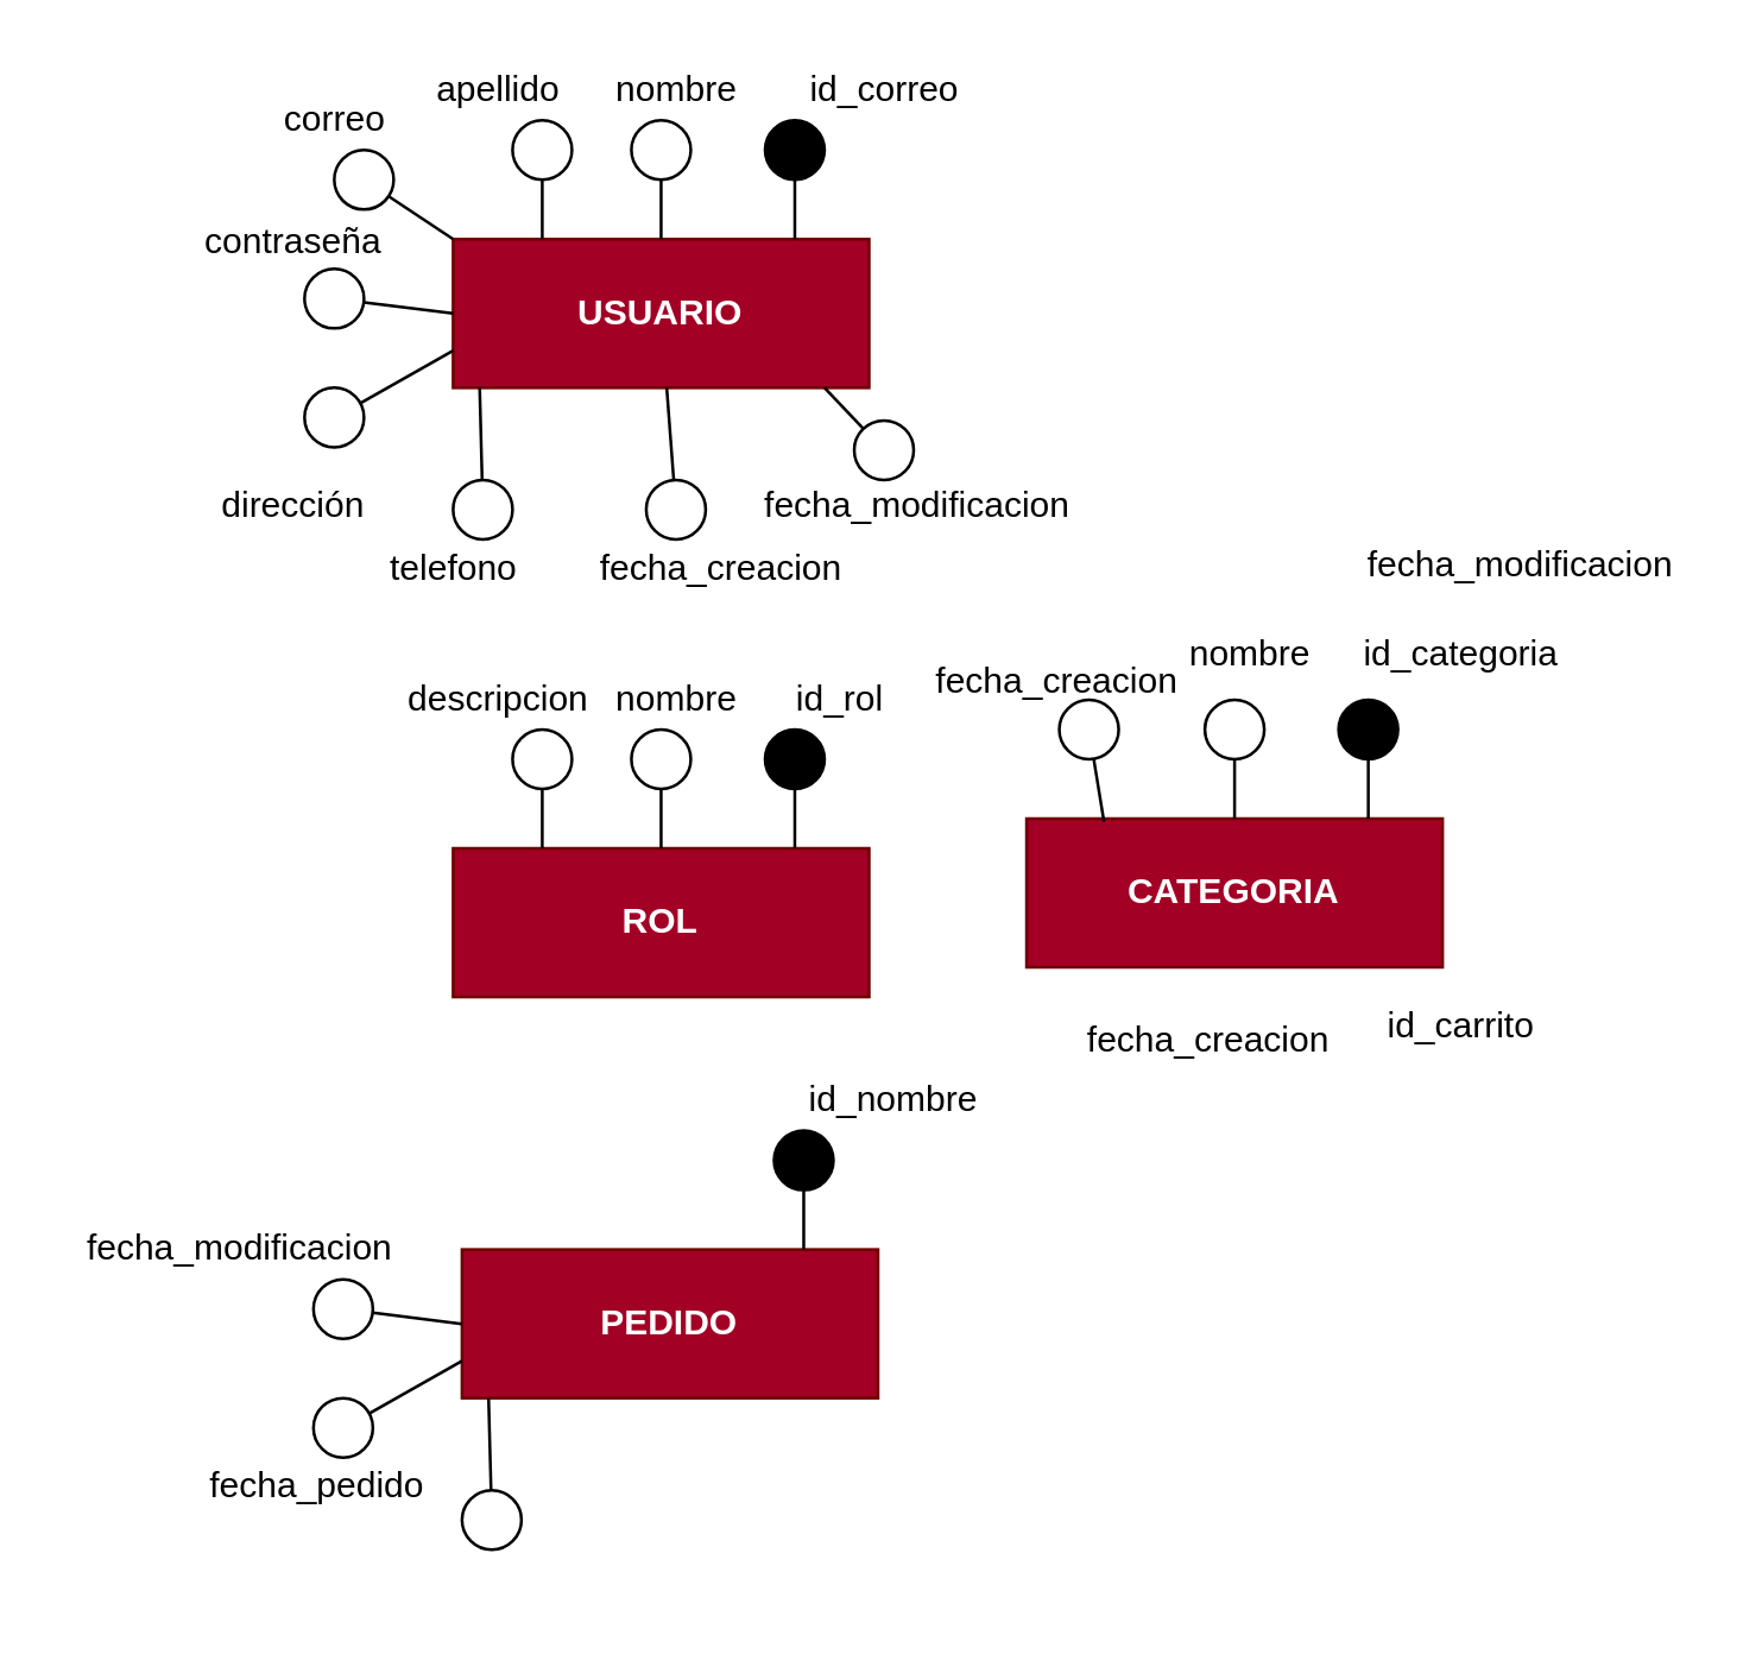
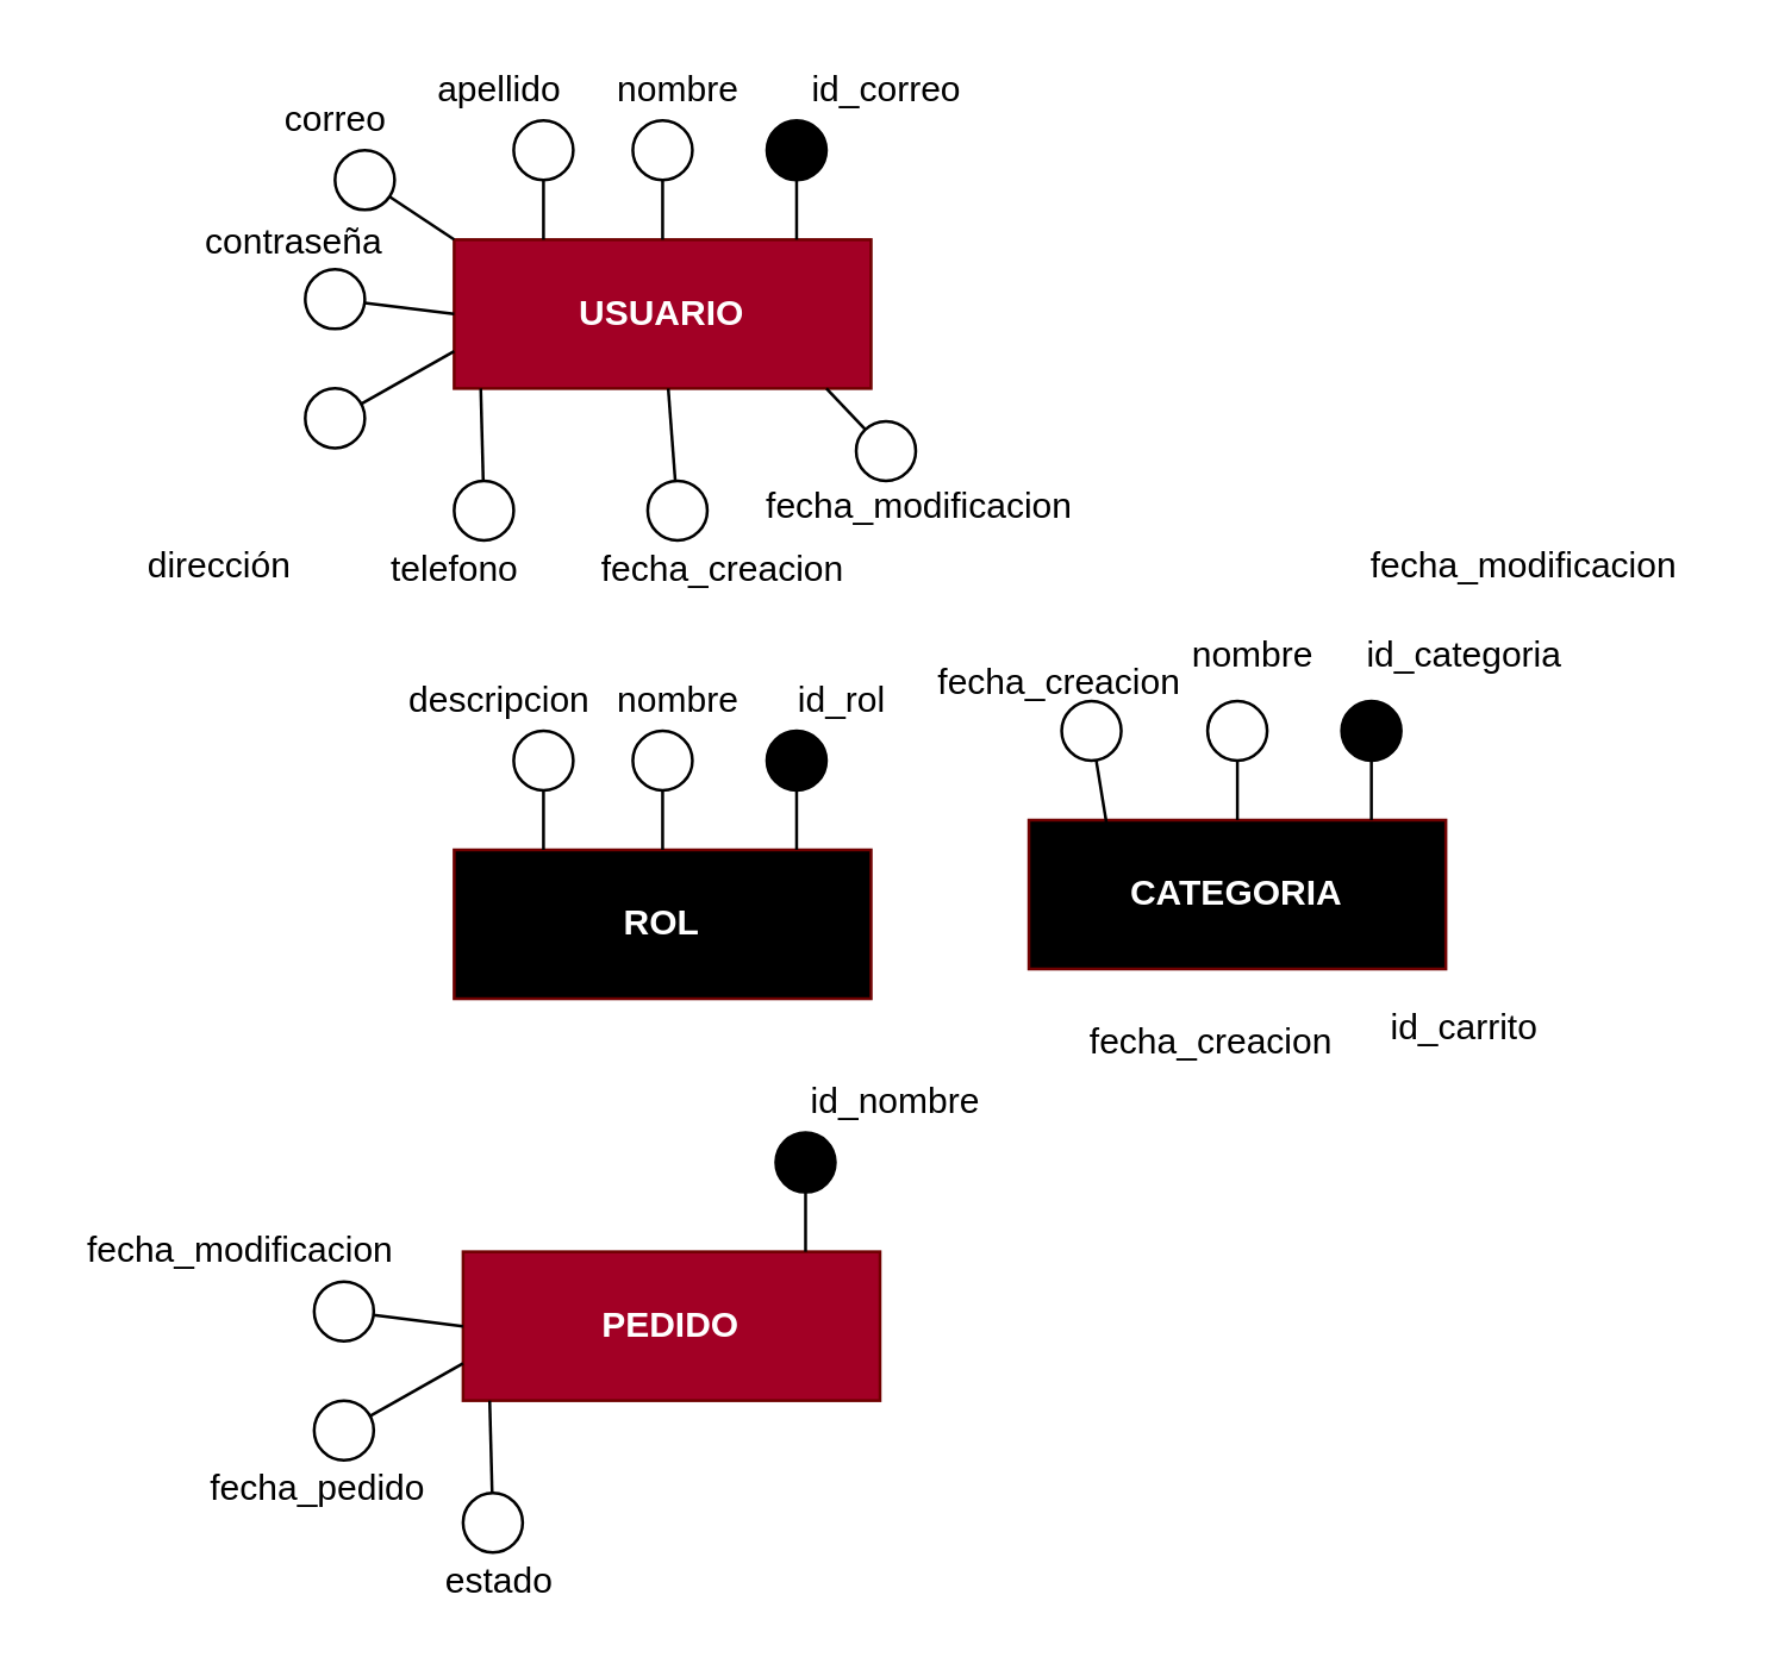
- <mxCell id="20" value="dirección" style="text;html=1;align=center;verticalAlign=middle;resizable=0;points=[];autosize=1;" parent="1" vertex="1"><mxGeometry x="63" y="160" width="70" height="20" as="geometry" /></mxCell>
+ <mxCell id="20" value="dirección" style="text;html=1;align=center;verticalAlign=middle;resizable=0;points=[];autosize=1;" parent="1" vertex="1"><mxGeometry x="38" y="180" width="70" height="20" as="geometry" /></mxCell>
- <mxCell id="41" value="CATEGORIA" style="rounded=0;whiteSpace=wrap;html=1;fillColor=#a20025;strokeColor=#6F0000;fontColor=#ffffff;fontStyle=1" parent="1" vertex="1"><mxGeometry x="345" y="275" width="140" height="50" as="geometry" /></mxCell>
+ <mxCell id="41" value="CATEGORIA" style="rounded=0;whiteSpace=wrap;html=1;fillColor=#000000;strokeColor=#6F0000;fontColor=#ffffff;fontStyle=1;" parent="1" vertex="1"><mxGeometry x="345" y="275" width="140" height="50" as="geometry" /></mxCell>
- <mxCell id="31" value="ROL" style="rounded=0;whiteSpace=wrap;html=1;fillColor=#a20025;strokeColor=#6F0000;fontColor=#ffffff;fontStyle=1" parent="1" vertex="1"><mxGeometry x="152" y="285" width="140" height="50" as="geometry" /></mxCell>
+ <mxCell id="31" value="ROL" style="rounded=0;whiteSpace=wrap;html=1;fillColor=#000000;strokeColor=#6F0000;fontColor=#ffffff;fontStyle=1;" parent="1" vertex="1"><mxGeometry x="152" y="285" width="140" height="50" as="geometry" /></mxCell>
+ <mxCell id="60" value="estado" style="text;html=1;align=center;verticalAlign=middle;resizable=0;points=[];autosize=1;" parent="1" vertex="1"><mxGeometry x="142" y="521" width="50" height="20" as="geometry" /></mxCell>
